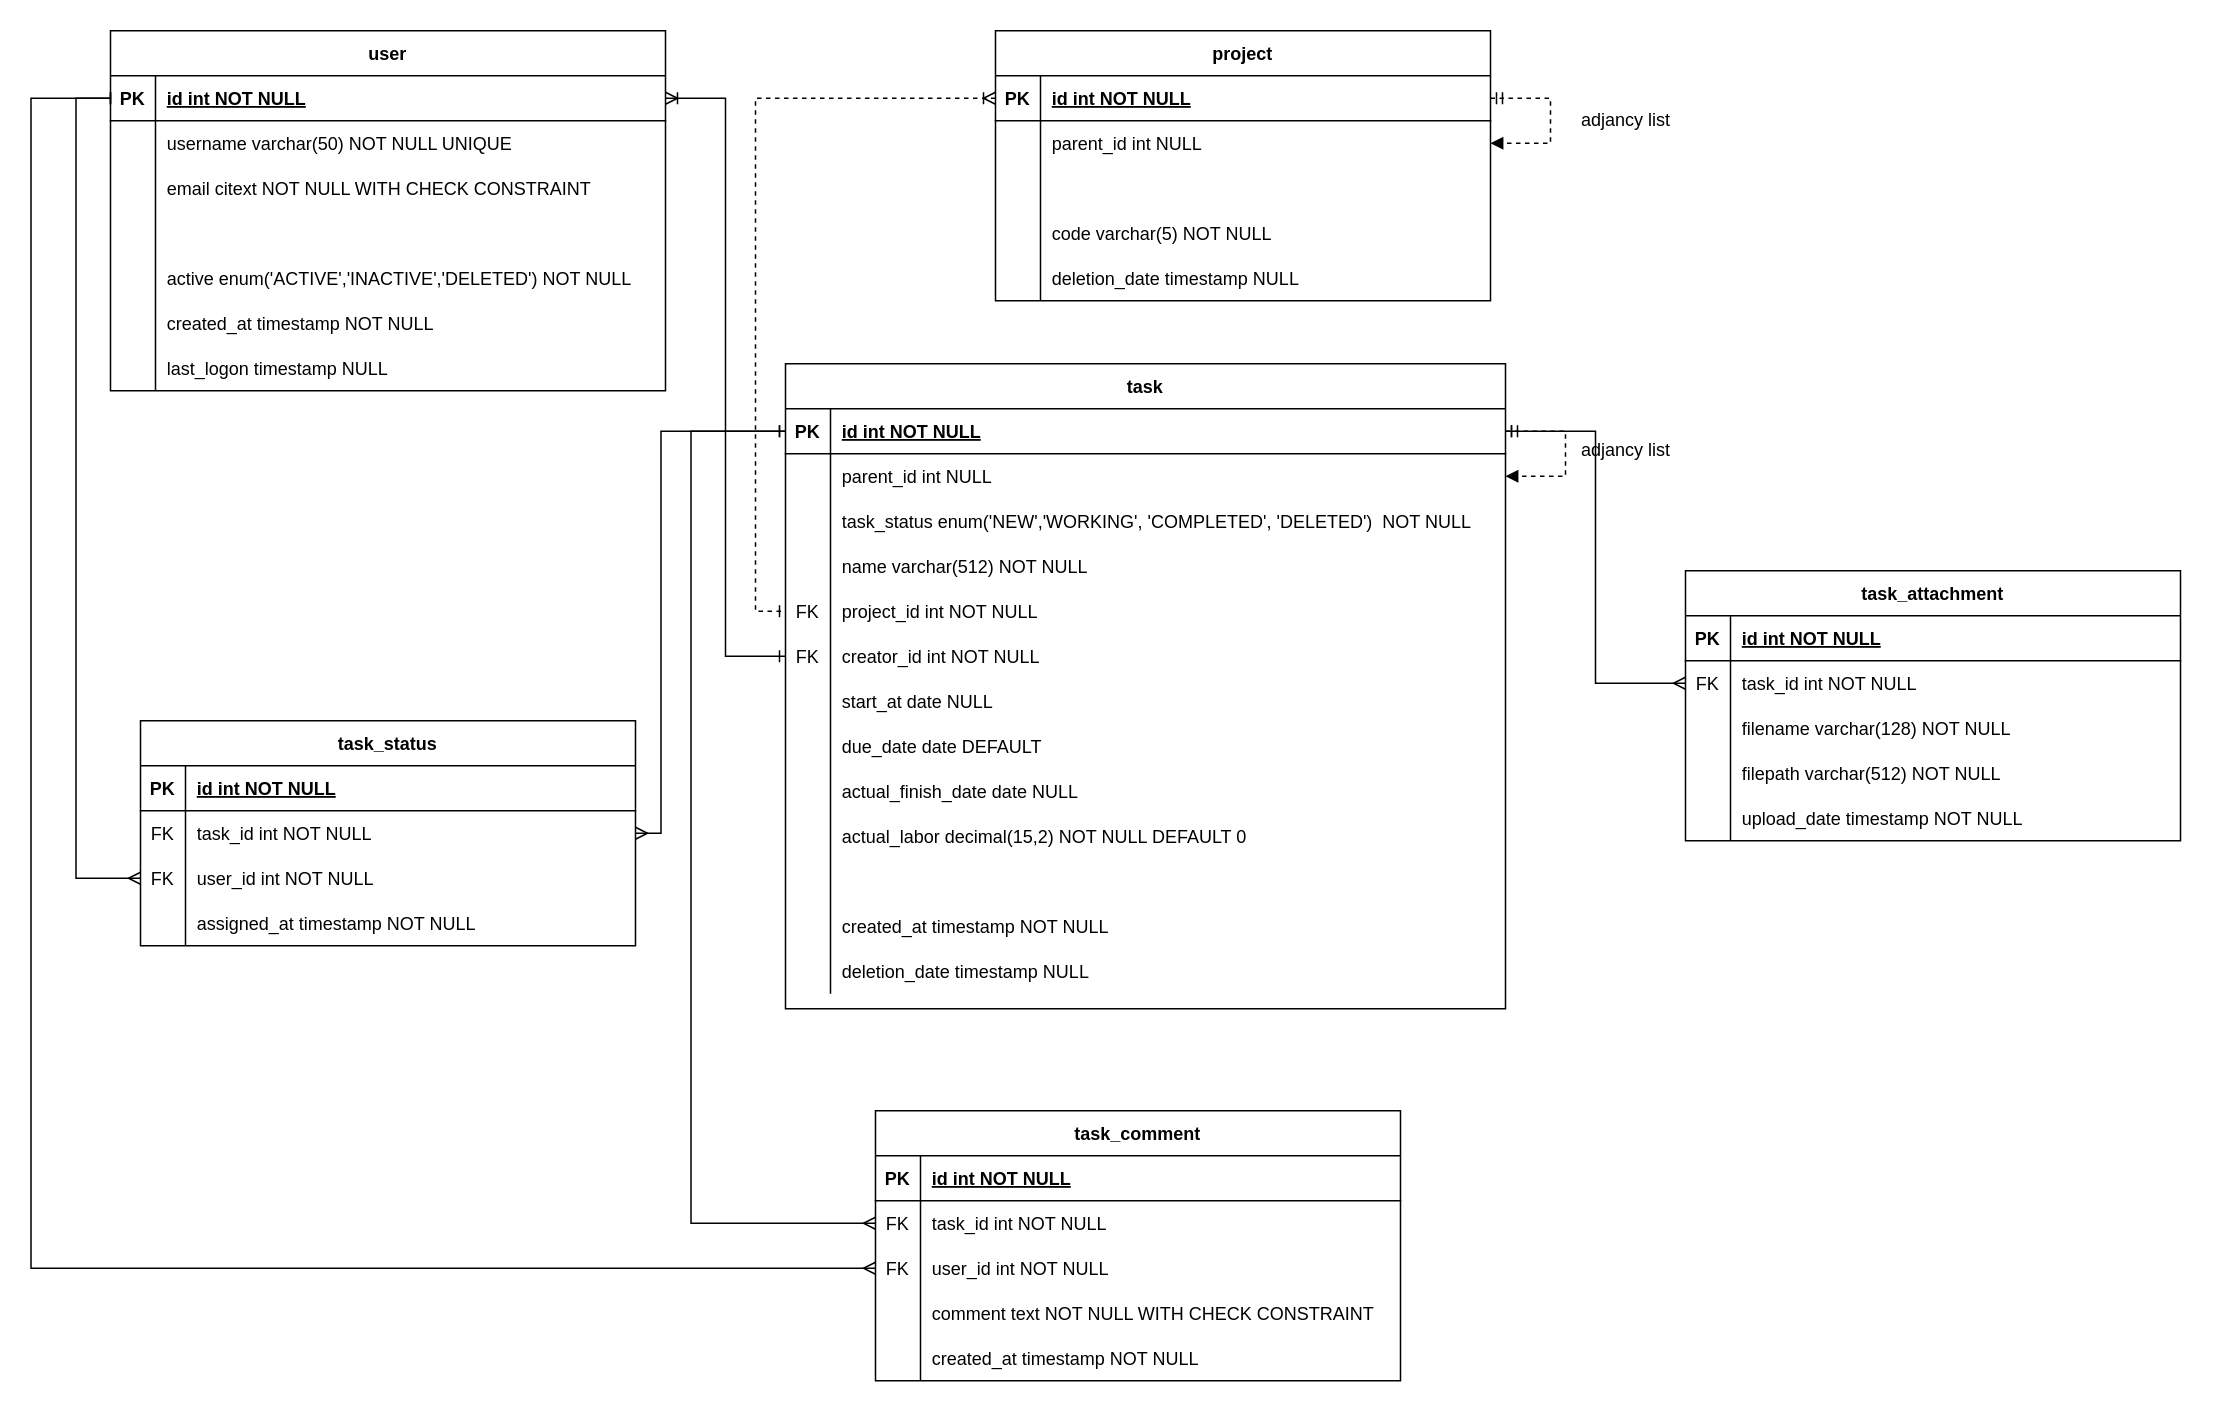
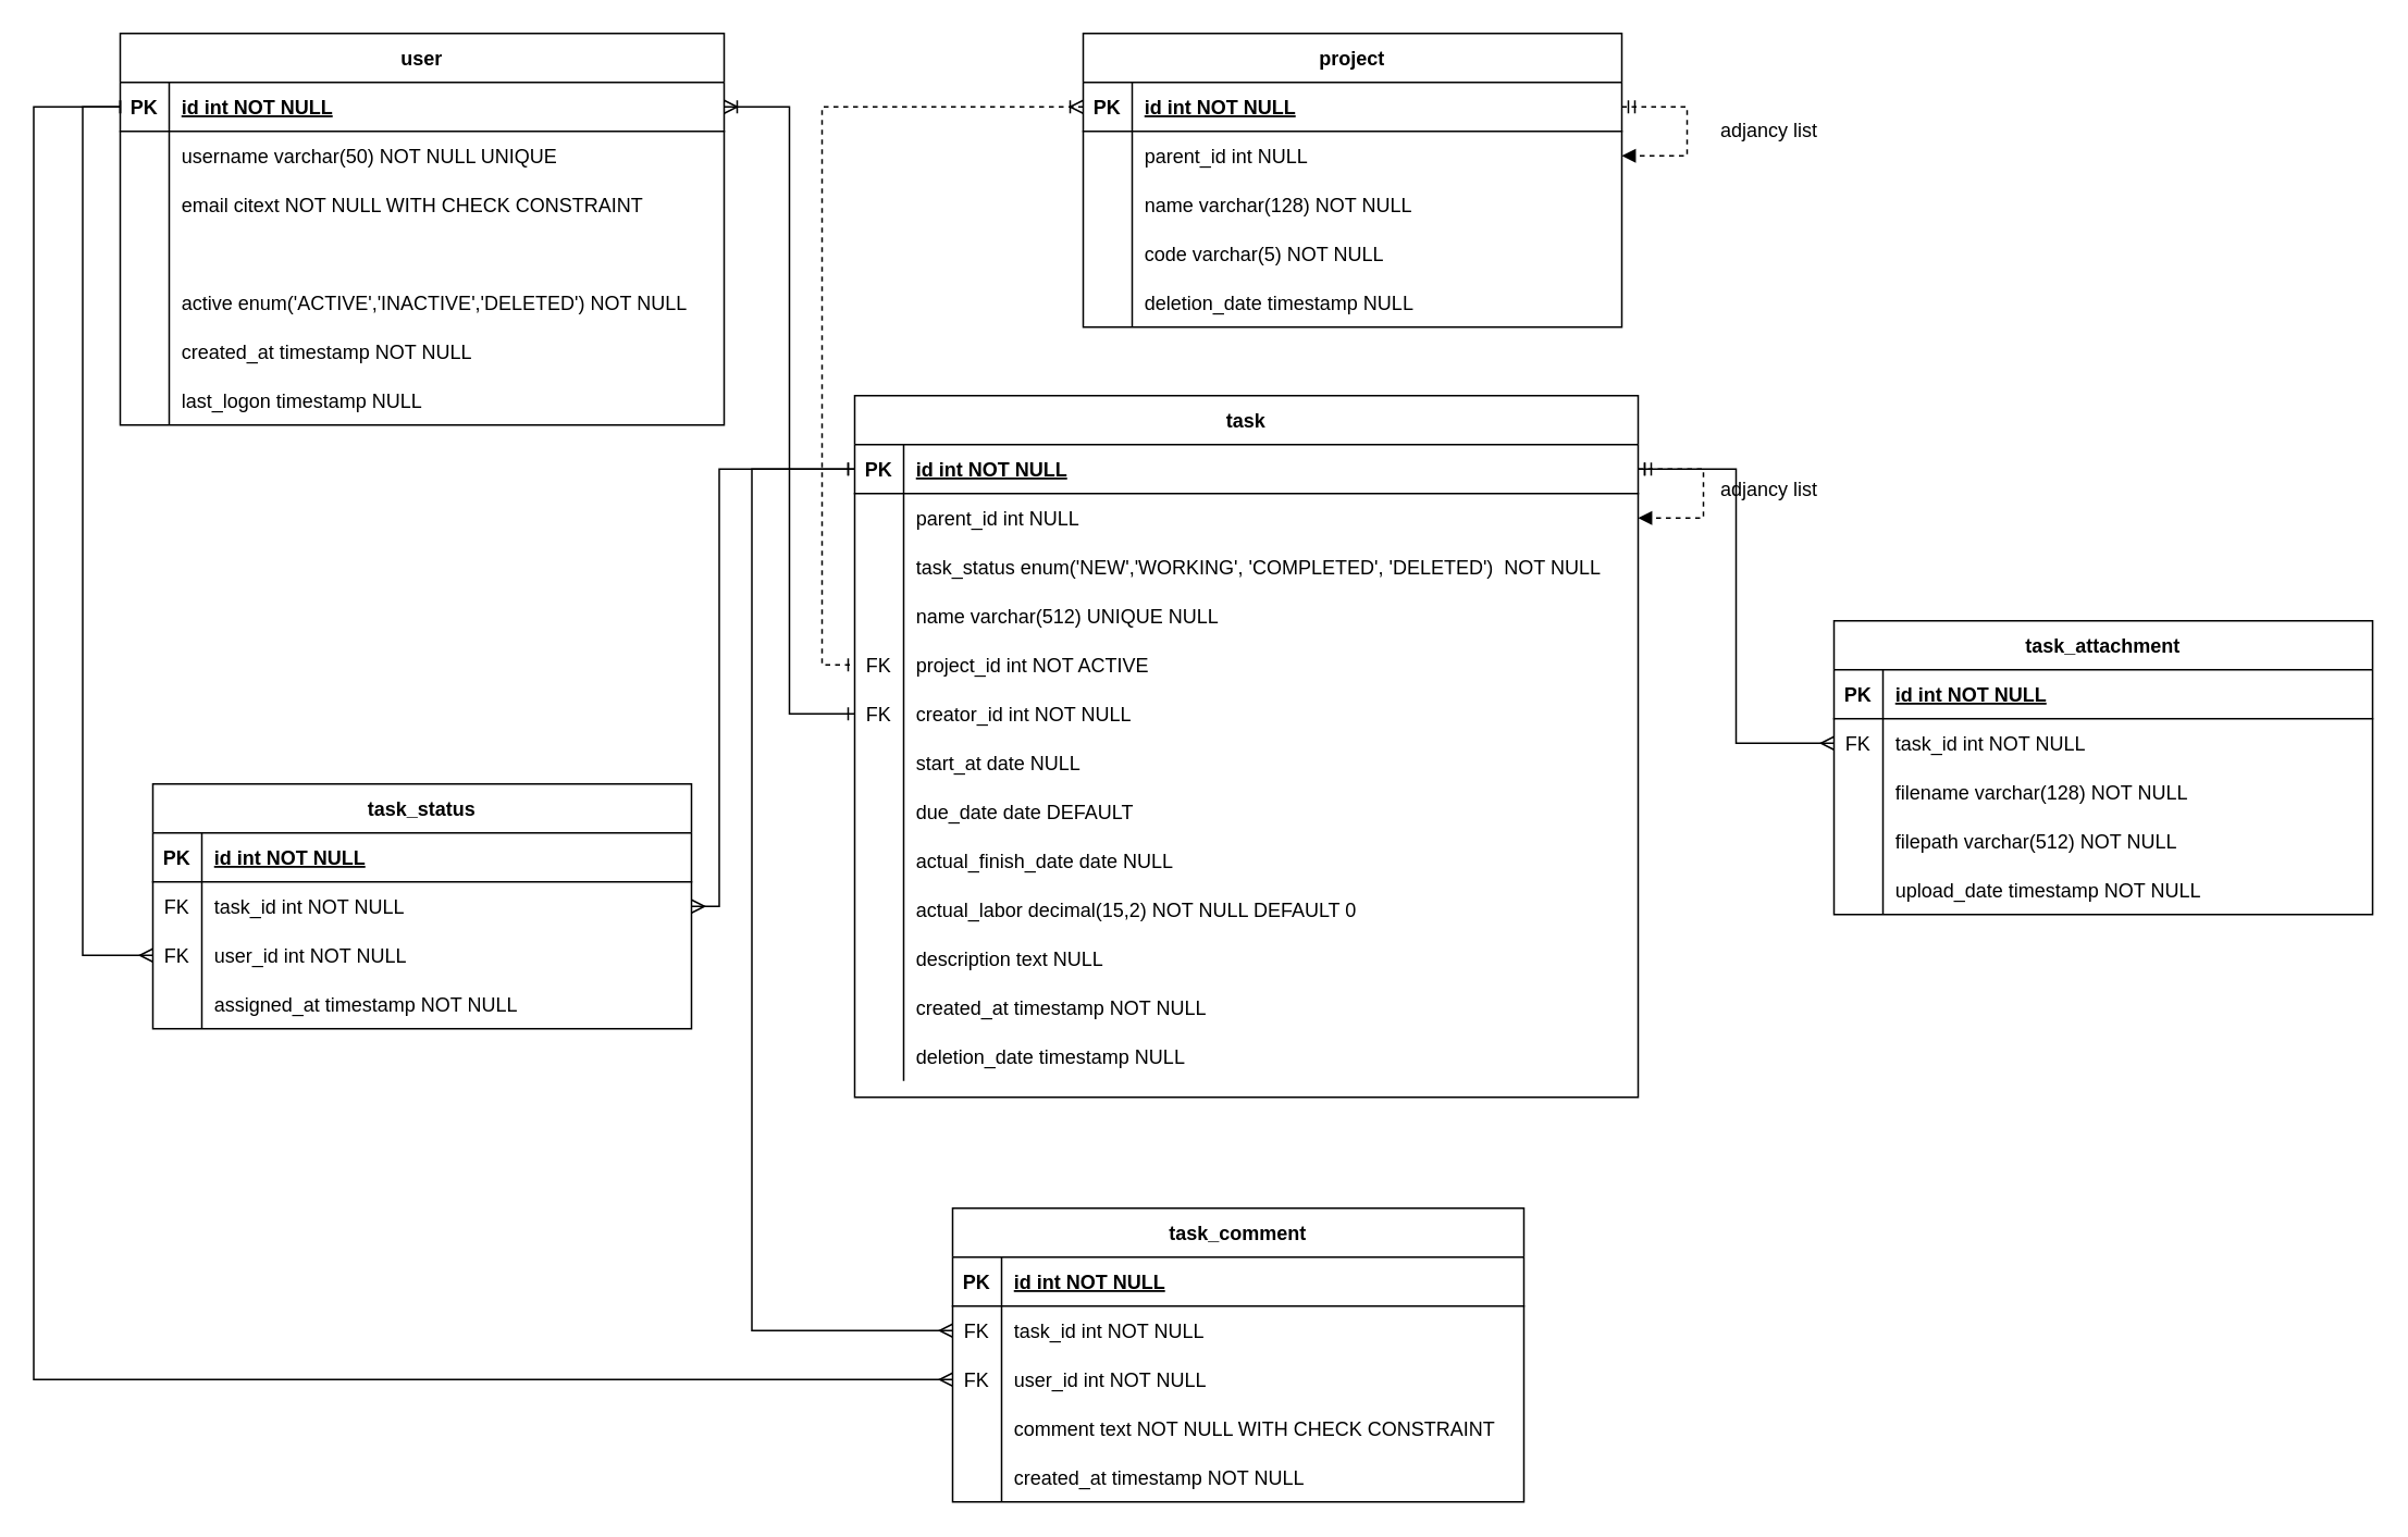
+ <mxCell id="74" value="name varchar(128) NOT NULL" style="shape=partialRectangle;overflow=hidden;connectable=0;fillColor=none;top=0;left=0;bottom=0;right=0;align=left;spacingLeft=6;" vertex="1" parent="72"><mxGeometry x="30" width="300" height="30" as="geometry"><mxRectangle width="300" height="30" as="alternateBounds" /></mxGeometry></mxCell>
- <mxCell id="36" value="name varchar(512) NOT NULL" style="shape=partialRectangle;overflow=hidden;connectable=0;fillColor=none;top=0;left=0;bottom=0;right=0;align=left;spacingLeft=6;" vertex="1" parent="34"><mxGeometry x="30" width="450" height="30" as="geometry"><mxRectangle width="450" height="30" as="alternateBounds" /></mxGeometry></mxCell>
+ <mxCell id="36" value="name varchar(512) UNIQUE NULL" style="shape=partialRectangle;overflow=hidden;connectable=0;fillColor=none;top=0;left=0;bottom=0;right=0;align=left;spacingLeft=6;" vertex="1" parent="34"><mxGeometry x="30" width="450" height="30" as="geometry"><mxRectangle width="450" height="30" as="alternateBounds" /></mxGeometry></mxCell>
- <mxCell id="39" value="project_id int NOT NULL" style="shape=partialRectangle;overflow=hidden;connectable=0;fillColor=none;top=0;left=0;bottom=0;right=0;align=left;spacingLeft=6;" vertex="1" parent="37"><mxGeometry x="30" width="450" height="30" as="geometry"><mxRectangle width="450" height="30" as="alternateBounds" /></mxGeometry></mxCell>
+ <mxCell id="39" value="project_id int NOT ACTIVE" style="shape=partialRectangle;overflow=hidden;connectable=0;fillColor=none;top=0;left=0;bottom=0;right=0;align=left;spacingLeft=6;" vertex="1" parent="37"><mxGeometry x="30" width="450" height="30" as="geometry"><mxRectangle width="450" height="30" as="alternateBounds" /></mxGeometry></mxCell>
+ <mxCell id="57" value="description text NULL" style="shape=partialRectangle;overflow=hidden;connectable=0;fillColor=none;top=0;left=0;bottom=0;right=0;align=left;spacingLeft=6;" vertex="1" parent="55"><mxGeometry x="30" width="450" height="30" as="geometry"><mxRectangle width="450" height="30" as="alternateBounds" /></mxGeometry></mxCell>
